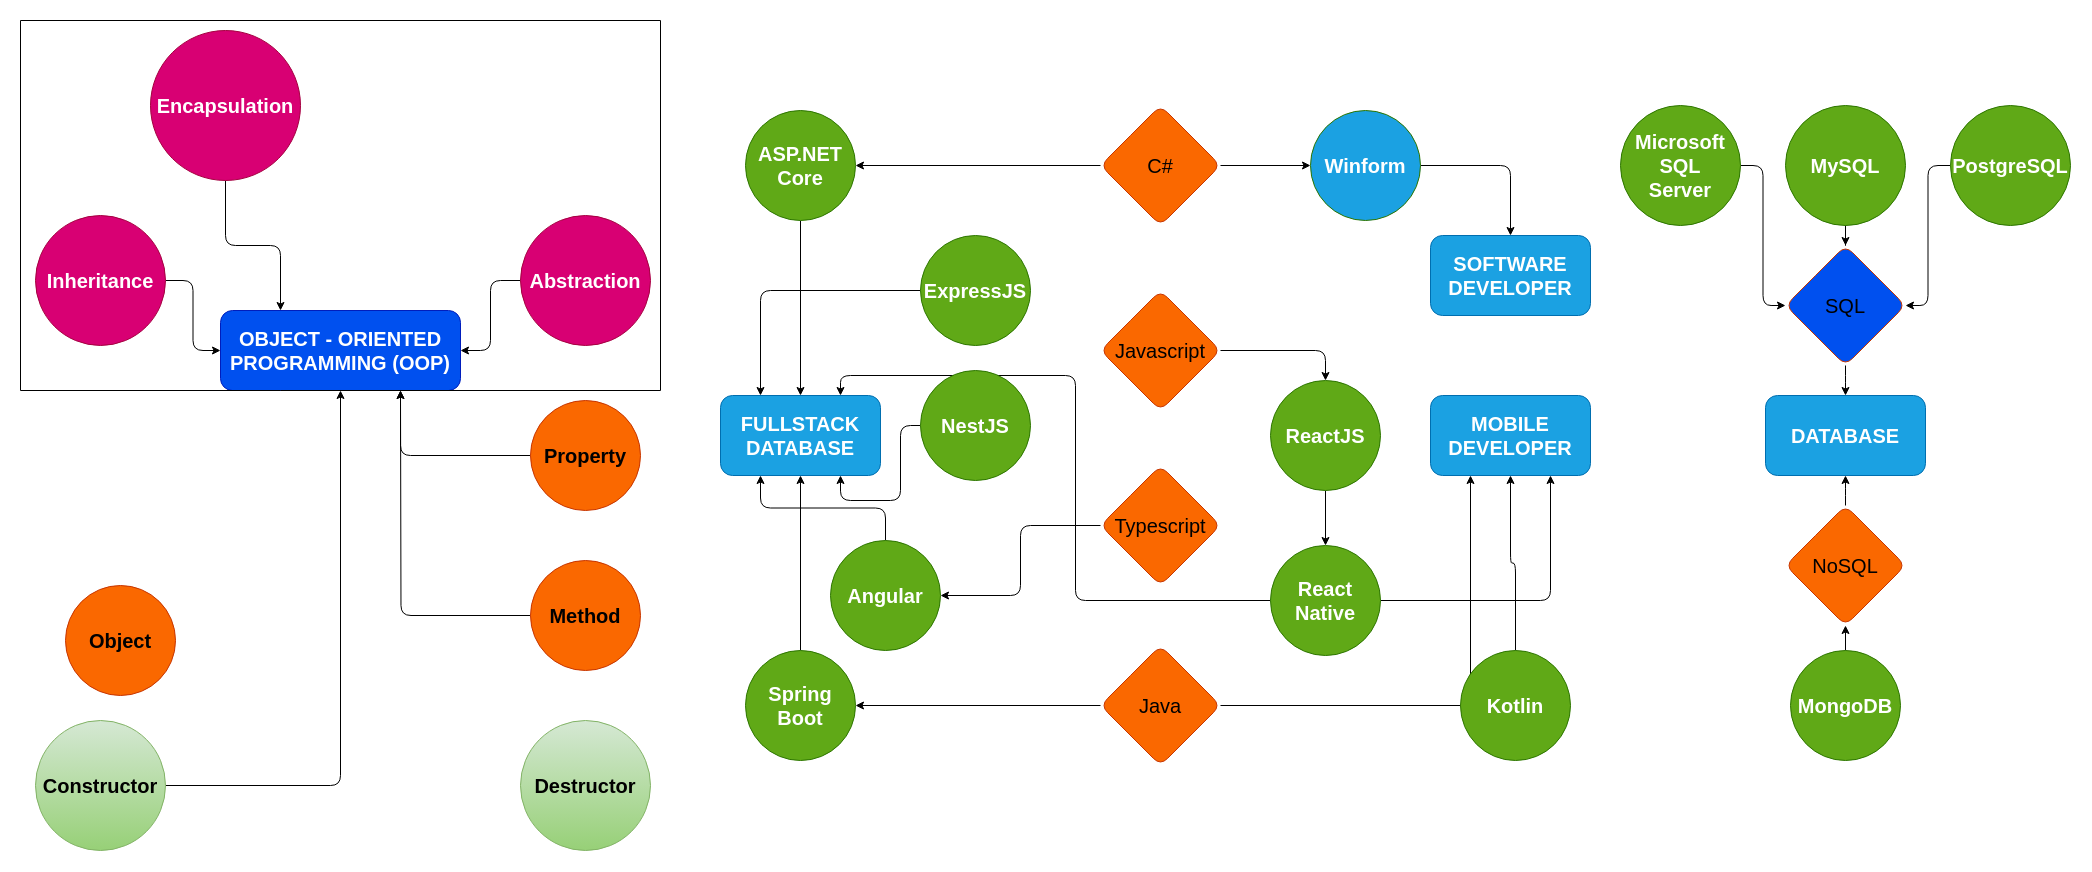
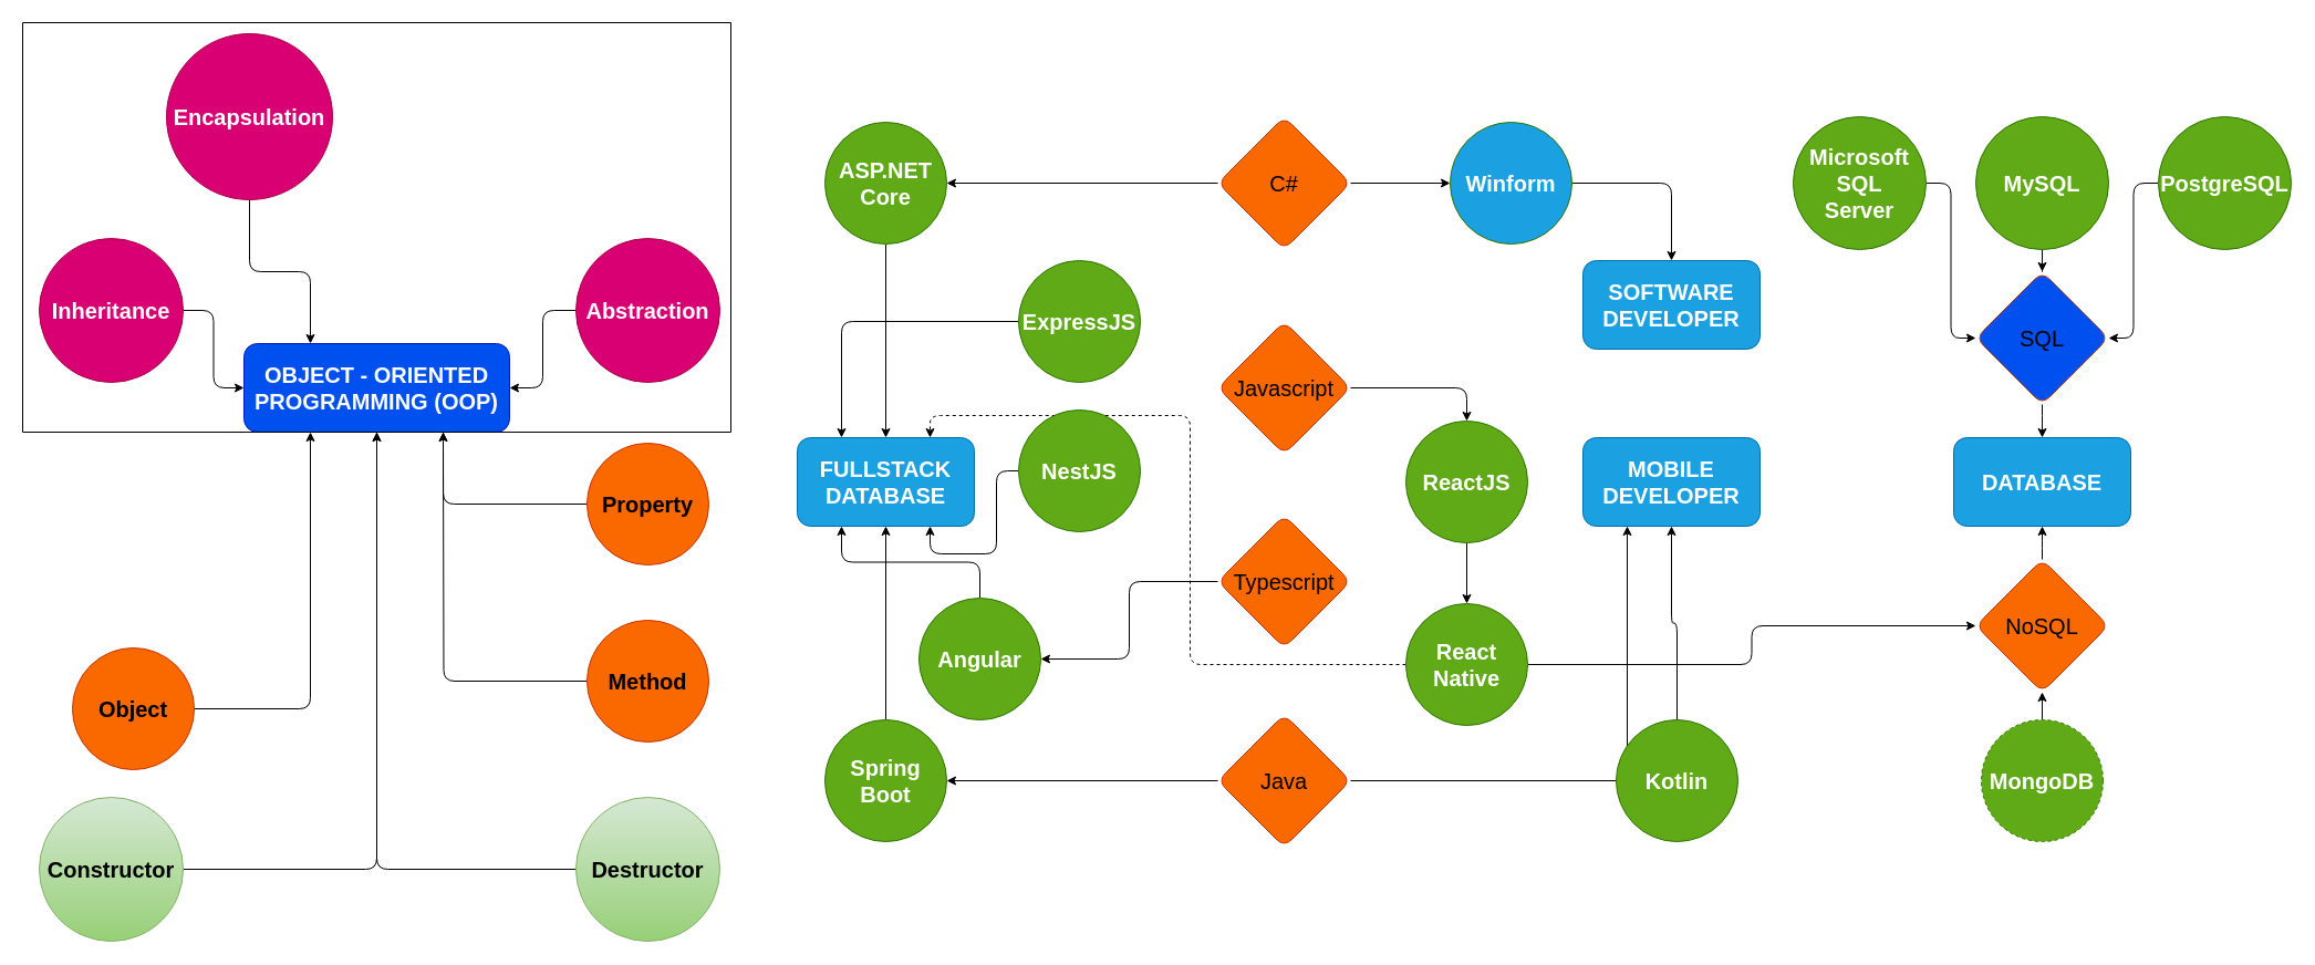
- <mxCell id="21" style="edgeStyle=orthogonalEdgeStyle;rounded=1;orthogonalLoop=1;jettySize=auto;html=1;entryX=0.75;entryY=1;entryDx=0;entryDy=0;" parent="1" source="23" target="20" edge="1"><mxGeometry relative="1" as="geometry" /></mxCell>
+ <mxCell id="21" style="edgeStyle=orthogonalEdgeStyle;rounded=1;orthogonalLoop=1;jettySize=auto;html=1;" parent="1" source="23" target="30" edge="1"><mxGeometry relative="1" as="geometry" /></mxCell>
- <mxCell id="22" style="edgeStyle=orthogonalEdgeStyle;rounded=1;orthogonalLoop=1;jettySize=auto;html=1;entryX=0.75;entryY=0;entryDx=0;entryDy=0;curved=0;" edge="1" parent="1" source="23" target="2"><mxGeometry relative="1" as="geometry" /></mxCell>
+ <mxCell id="22" style="edgeStyle=orthogonalEdgeStyle;rounded=1;orthogonalLoop=1;jettySize=auto;html=1;entryX=0.75;entryY=0;entryDx=0;entryDy=0;curved=0;dashed=1;" edge="1" parent="1" source="23" target="2"><mxGeometry relative="1" as="geometry" /></mxCell>
+ <mxCell id="45" style="edgeStyle=orthogonalEdgeStyle;rounded=1;orthogonalLoop=1;jettySize=auto;html=1;entryX=0.25;entryY=1;entryDx=0;entryDy=0;" parent="1" source="46" target="38" edge="1"><mxGeometry relative="1" as="geometry" /></mxCell>
- <mxCell id="28" value="&lt;span style=&quot;font-size: 20px;&quot;&gt;&lt;b&gt;MongoDB&lt;/b&gt;&lt;/span&gt;" style="ellipse;whiteSpace=wrap;html=1;aspect=fixed;fillColor=#60a917;strokeColor=#2D7600;fontColor=#ffffff;rounded=1;" parent="1" vertex="1"><mxGeometry x="1790" y="650" width="110" height="110" as="geometry" /></mxCell>
+ <mxCell id="28" value="&lt;span style=&quot;font-size: 20px;&quot;&gt;&lt;b&gt;MongoDB&lt;/b&gt;&lt;/span&gt;" style="ellipse;whiteSpace=wrap;html=1;aspect=fixed;fillColor=#60a917;strokeColor=#2D7600;fontColor=#ffffff;rounded=1;dashed=1;" parent="1" vertex="1"><mxGeometry x="1790" y="650" width="110" height="110" as="geometry" /></mxCell>
+ <mxCell id="53" style="edgeStyle=orthogonalEdgeStyle;rounded=1;orthogonalLoop=1;jettySize=auto;html=1;entryX=0.5;entryY=1;entryDx=0;entryDy=0;" parent="1" source="54" target="38" edge="1"><mxGeometry relative="1" as="geometry" /></mxCell>
